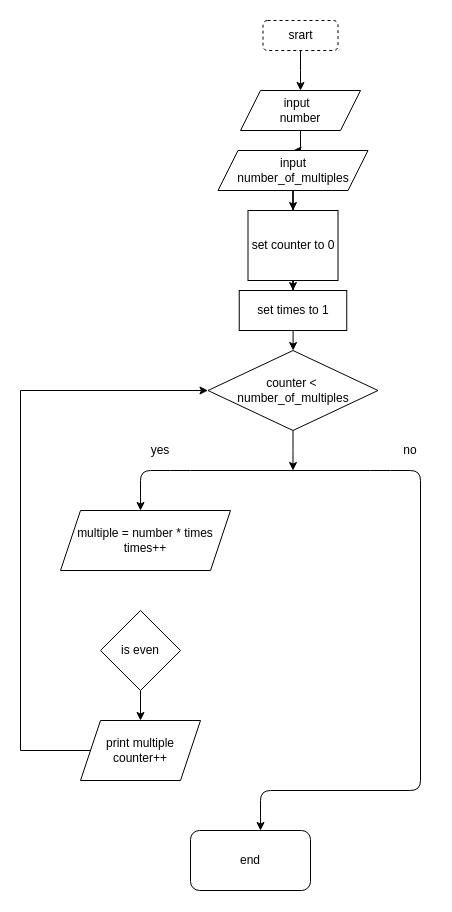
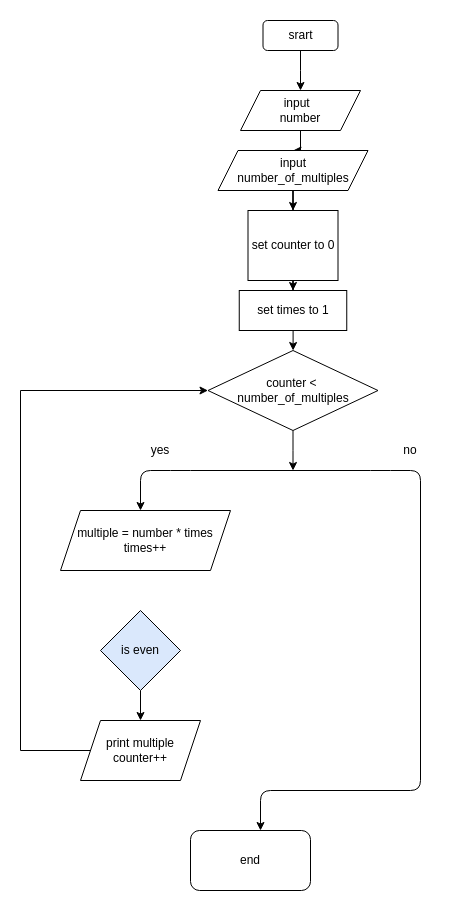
- <mxCell id="3" value="srart" style="rounded=1;whiteSpace=wrap;html=1;dashed=1;" vertex="1" parent="1"><mxGeometry x="262.5" y="20" width="75" height="30" as="geometry" /></mxCell>
+ <mxCell id="3" value="srart" style="rounded=1;whiteSpace=wrap;html=1;" vertex="1" parent="1"><mxGeometry x="262.5" y="20" width="75" height="30" as="geometry" /></mxCell>
- <mxCell id="20" value="is even" style="rhombus;whiteSpace=wrap;html=1;" vertex="1" parent="1"><mxGeometry x="100" y="610" width="80" height="80" as="geometry" /></mxCell>
+ <mxCell id="20" value="is even" style="rhombus;whiteSpace=wrap;html=1;fillColor=#dae8fc;" vertex="1" parent="1"><mxGeometry x="100" y="610" width="80" height="80" as="geometry" /></mxCell>
